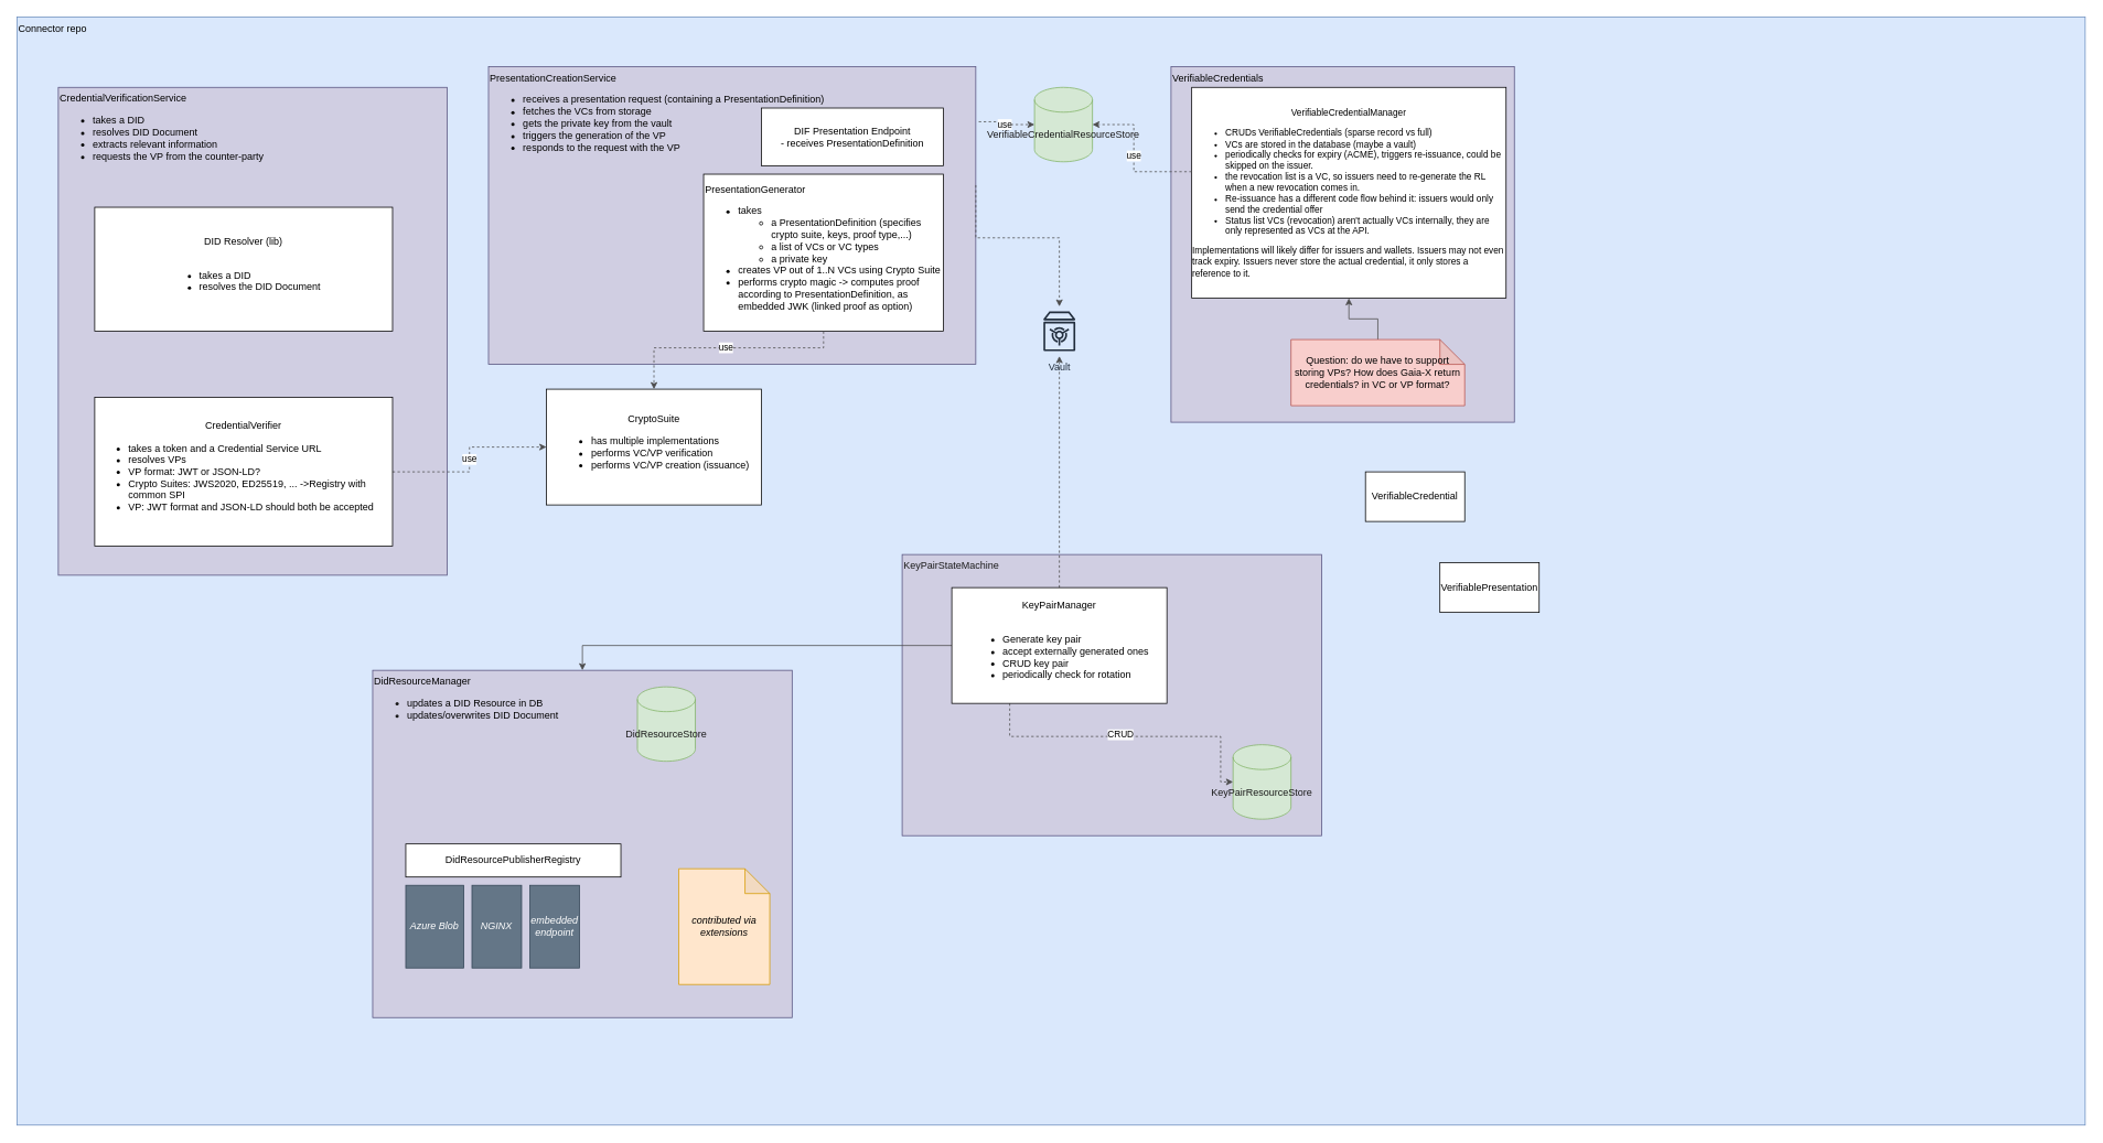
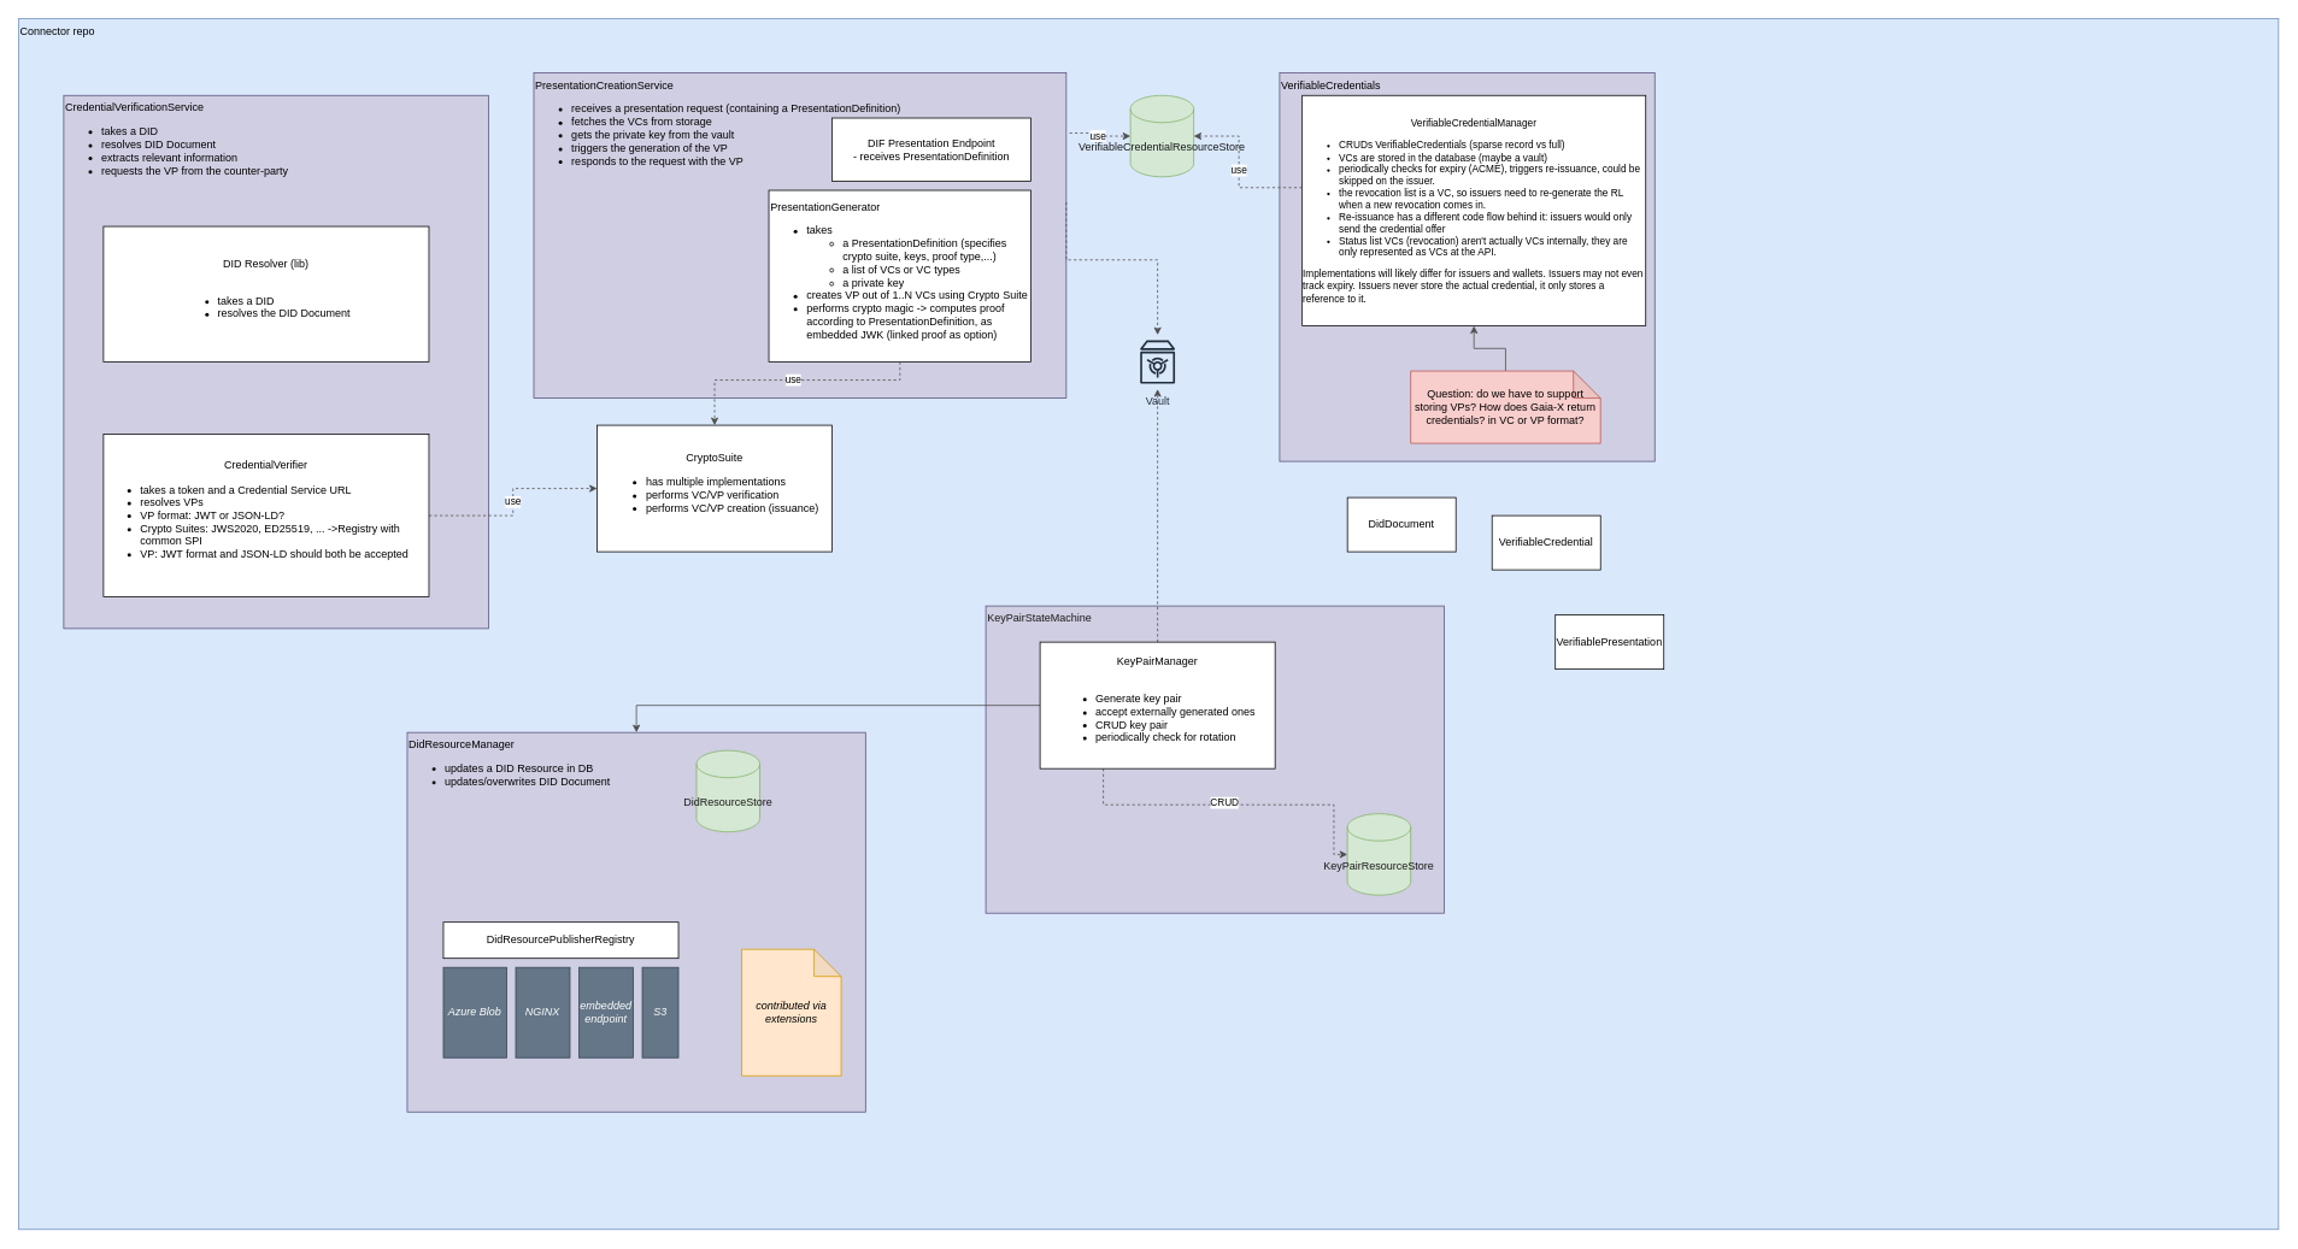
+ <mxCell id="34" value="DidDocument" style="rounded=0;whiteSpace=wrap;html=1;" parent="1" vertex="1"><mxGeometry x="1490" y="550" width="120" height="60" as="geometry" /></mxCell>
- <mxCell id="10" value="VerifiablePresentation" style="rounded=0;whiteSpace=wrap;html=1;" parent="1" vertex="1"><mxGeometry x="1740" y="680" width="120" height="60" as="geometry" /></mxCell>
+ <mxCell id="10" value="VerifiablePresentation" style="rounded=0;whiteSpace=wrap;html=1;" parent="1" vertex="1"><mxGeometry x="1720" y="680" width="120" height="60" as="geometry" /></mxCell>
+ <mxCell id="22" value="S3" style="rounded=0;whiteSpace=wrap;html=1;fillColor=#647687;fontColor=#ffffff;strokeColor=#314354;fontStyle=2" parent="1" vertex="1"><mxGeometry x="710" y="1070" width="40" height="100" as="geometry" /></mxCell>
